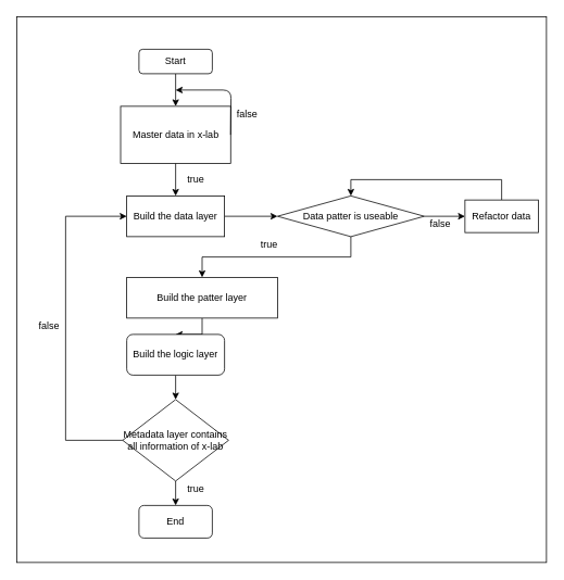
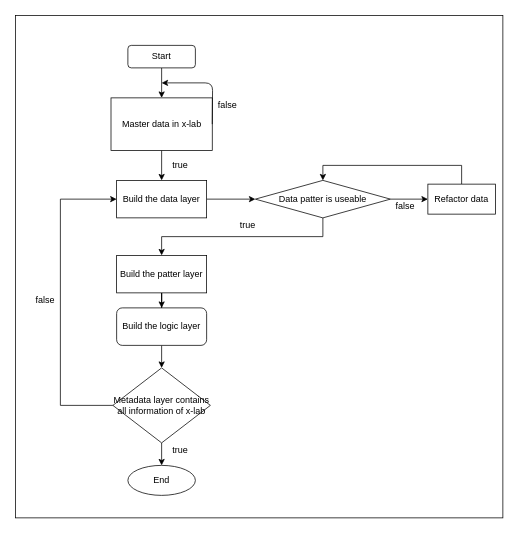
- <mxCell id="13" value="Build the patter layer" style="rounded=0;whiteSpace=wrap;html=1;" vertex="1" parent="1"><mxGeometry x="155" y="340" width="185" height="50" as="geometry" /></mxCell>
+ <mxCell id="13" value="Build the patter layer" style="rounded=0;whiteSpace=wrap;html=1;" vertex="1" parent="1"><mxGeometry x="155" y="340" width="120" height="50" as="geometry" /></mxCell>
- <mxCell id="5" value="End" style="rounded=1;whiteSpace=wrap;html=1;" vertex="1" parent="1"><mxGeometry x="170" y="620" width="90" height="40" as="geometry" /></mxCell>
+ <mxCell id="5" value="End" style="ellipse;whiteSpace=wrap;html=1;" vertex="1" parent="1"><mxGeometry x="170" y="620" width="90" height="40" as="geometry" /></mxCell>
